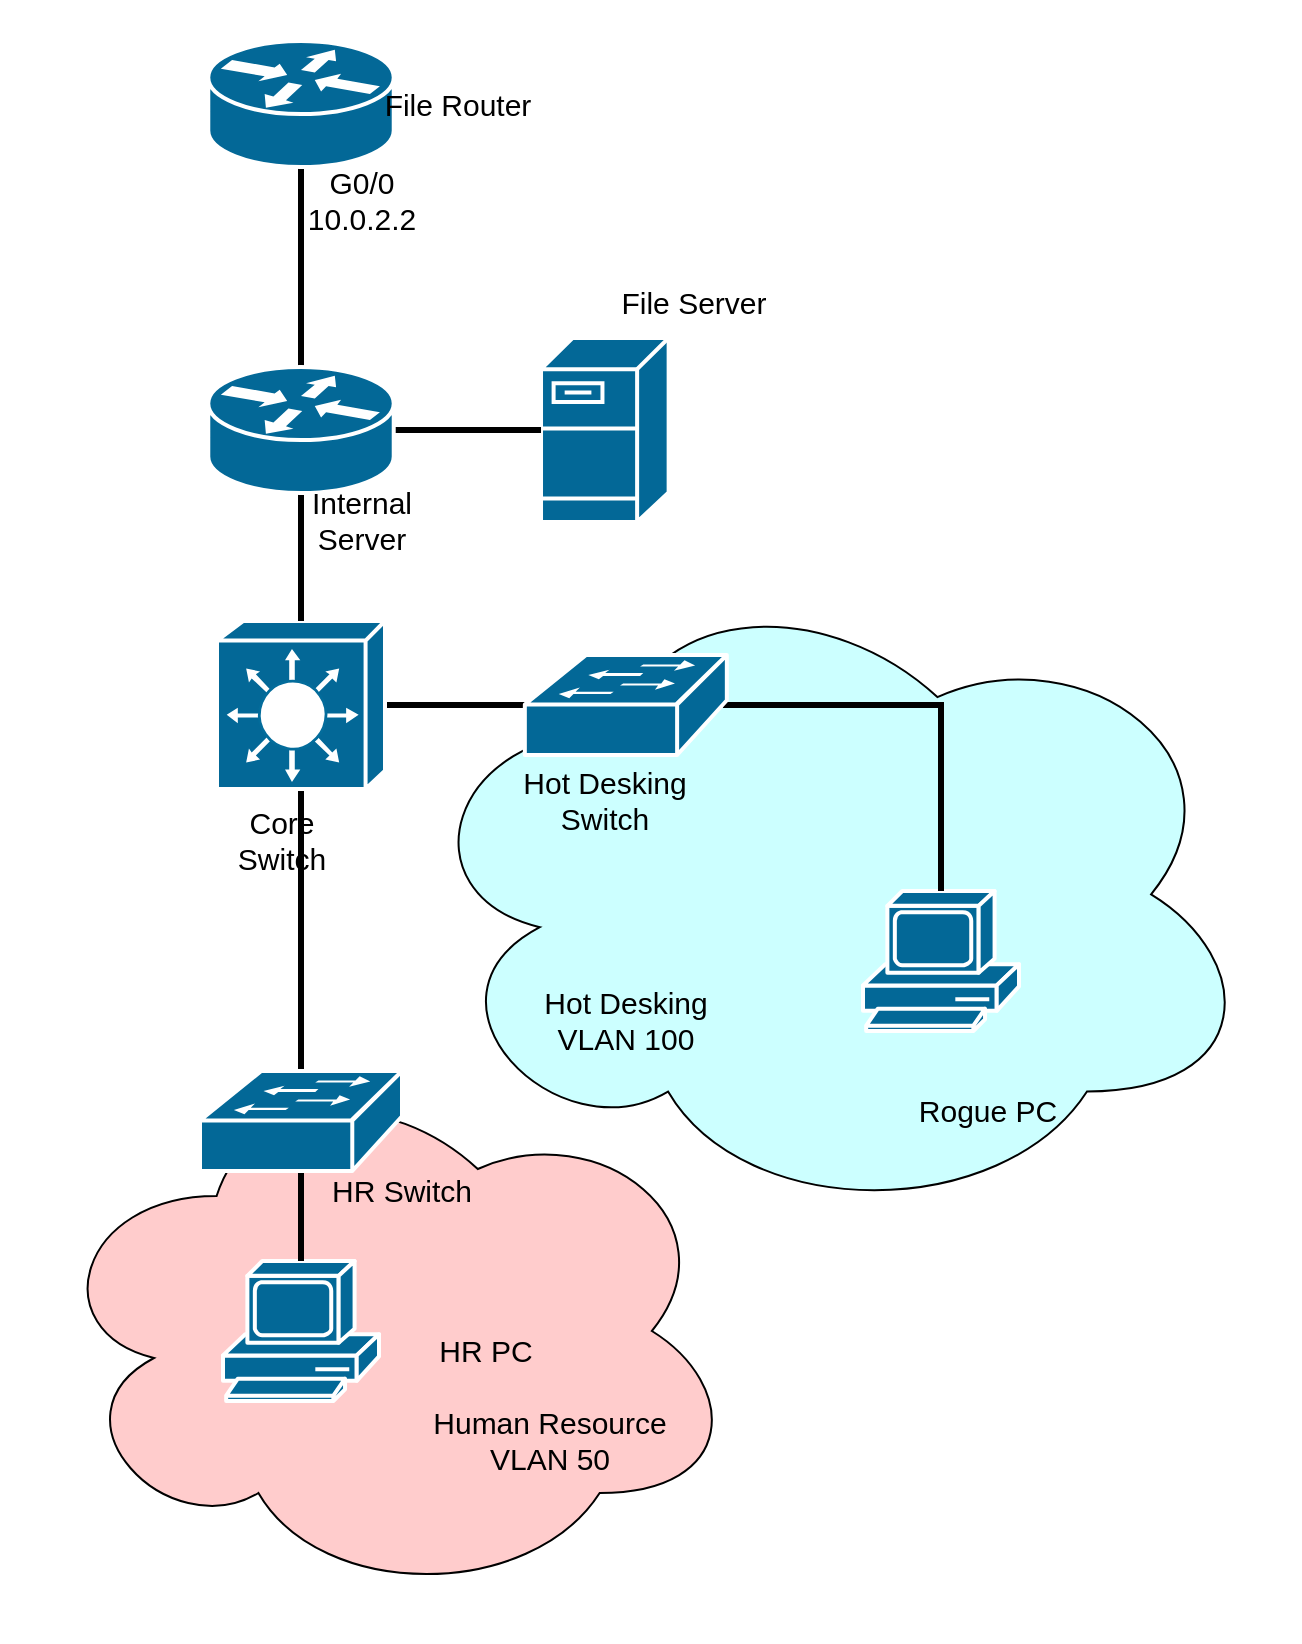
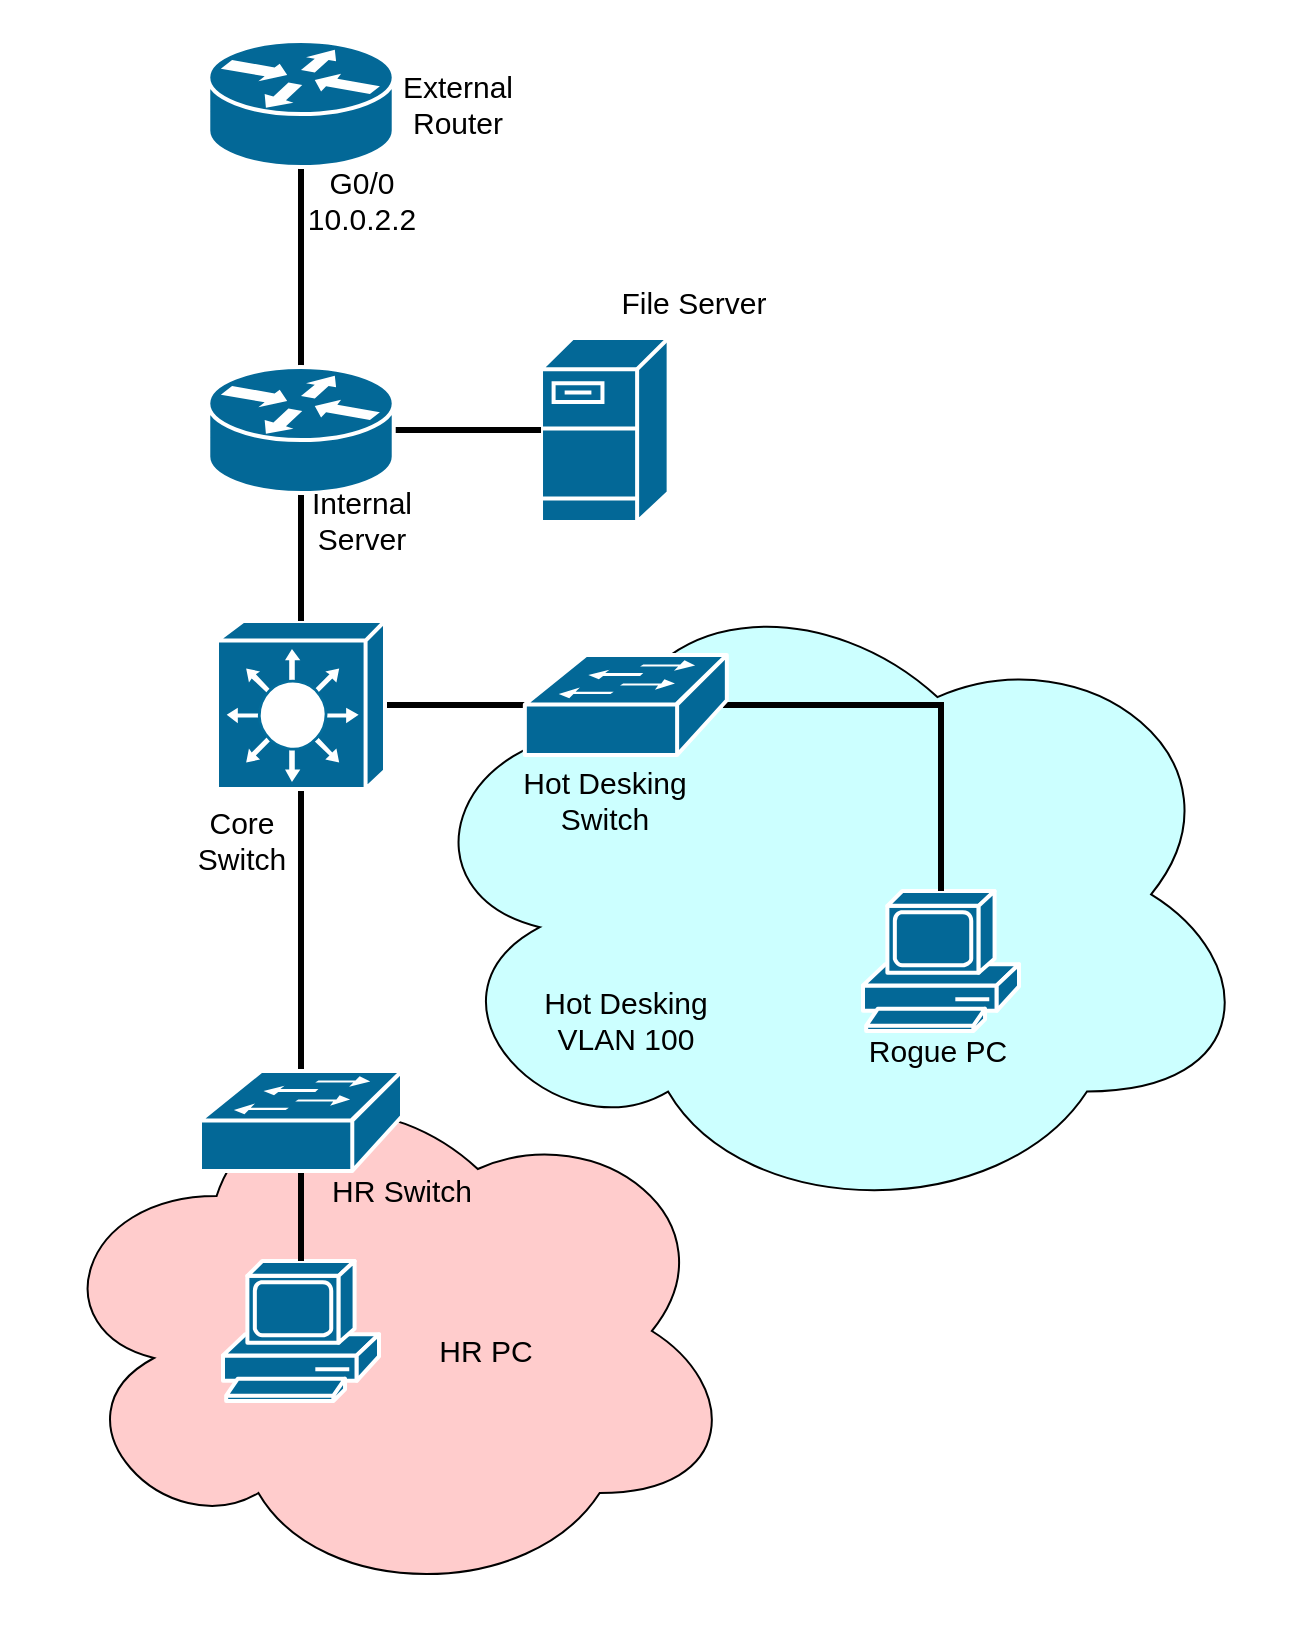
- <mxCell id="16" value="File Router" style="text;html=1;strokeColor=none;fillColor=none;align=center;verticalAlign=middle;whiteSpace=wrap;rounded=0;fontSize=15;" parent="1" vertex="1"><mxGeometry x="189" y="41.5" width="80" height="20" as="geometry" /></mxCell>
+ <mxCell id="16" value="External Router" style="text;html=1;strokeColor=none;fillColor=none;align=center;verticalAlign=middle;whiteSpace=wrap;rounded=0;fontSize=15;" parent="1" vertex="1"><mxGeometry x="189" y="41.5" width="80" height="20" as="geometry" /></mxCell>
- <mxCell id="17" value="Core Switch" style="text;html=1;strokeColor=none;fillColor=none;align=center;verticalAlign=middle;whiteSpace=wrap;rounded=0;fontSize=15;" parent="1" vertex="1"><mxGeometry x="101" y="410" width="80" height="20" as="geometry" /></mxCell>
+ <mxCell id="17" value="Core Switch" style="text;html=1;strokeColor=none;fillColor=none;align=center;verticalAlign=middle;whiteSpace=wrap;rounded=0;fontSize=15;" parent="1" vertex="1"><mxGeometry x="81" y="410" width="80" height="20" as="geometry" /></mxCell>
- <mxCell id="19" value="Rogue PC" style="text;html=1;strokeColor=none;fillColor=none;align=center;verticalAlign=middle;whiteSpace=wrap;rounded=0;fontSize=15;" parent="1" vertex="1"><mxGeometry x="454" y="545" width="80" height="20" as="geometry" /></mxCell>
+ <mxCell id="19" value="Rogue PC" style="text;html=1;strokeColor=none;fillColor=none;align=center;verticalAlign=middle;whiteSpace=wrap;rounded=0;fontSize=15;" parent="1" vertex="1"><mxGeometry x="429" y="515" width="80" height="20" as="geometry" /></mxCell>
- <mxCell id="21" value="Human Resource&lt;br&gt;VLAN 50" style="text;html=1;strokeColor=none;fillColor=none;align=center;verticalAlign=middle;whiteSpace=wrap;rounded=0;fontSize=15;" parent="1" vertex="1"><mxGeometry x="214.82" y="710" width="120" height="20" as="geometry" /></mxCell>
